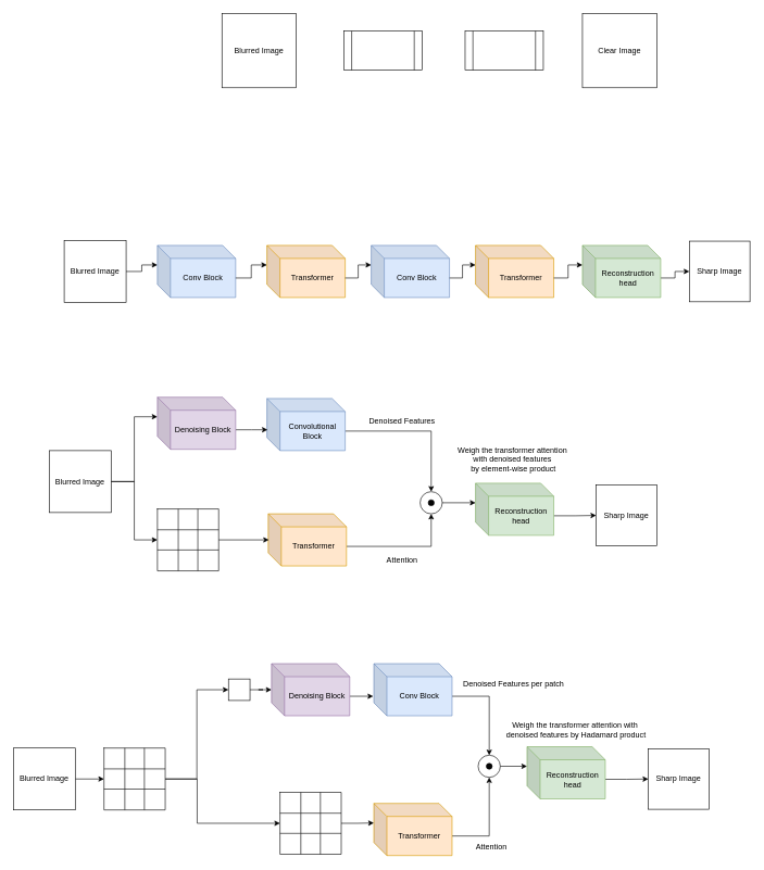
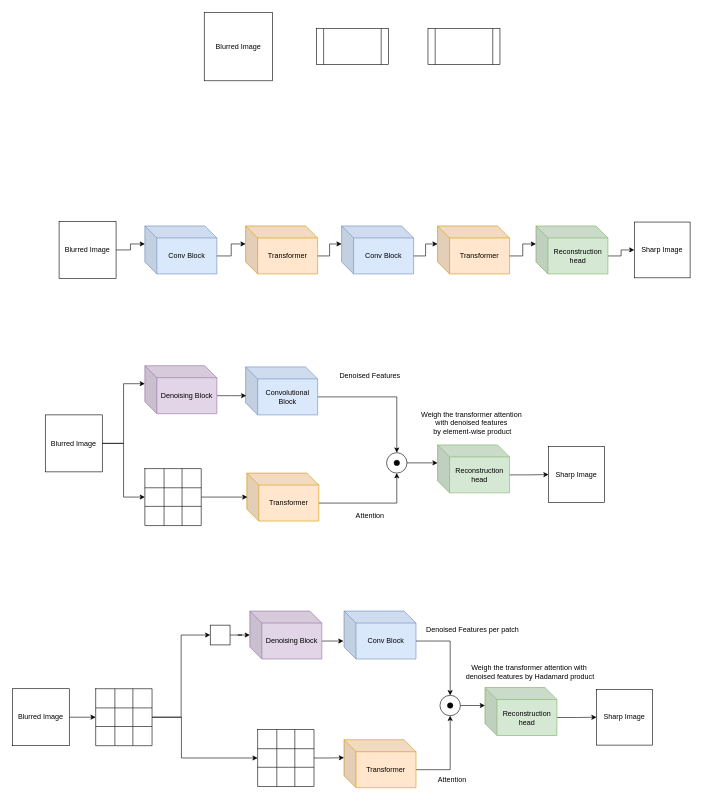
- <mxCell id="5" value="Clear Image" style="whiteSpace=wrap;html=1;aspect=fixed;" parent="1" vertex="1"><mxGeometry x="893" y="20" width="114" height="114" as="geometry" /></mxCell>
- <mxCell id="34" value="Denoised Features" style="text;html=1;align=center;verticalAlign=middle;resizable=0;points=[];autosize=1;strokeColor=none;fillColor=none;" vertex="1" parent="1"><mxGeometry x="556" y="633" width="119" height="26" as="geometry" /></mxCell>
+ <mxCell id="34" value="Denoised Features" style="text;html=1;align=center;verticalAlign=middle;resizable=0;points=[];autosize=1;strokeColor=none;fillColor=none;" vertex="1" parent="1"><mxGeometry x="556" y="613" width="119" height="26" as="geometry" /></mxCell>
